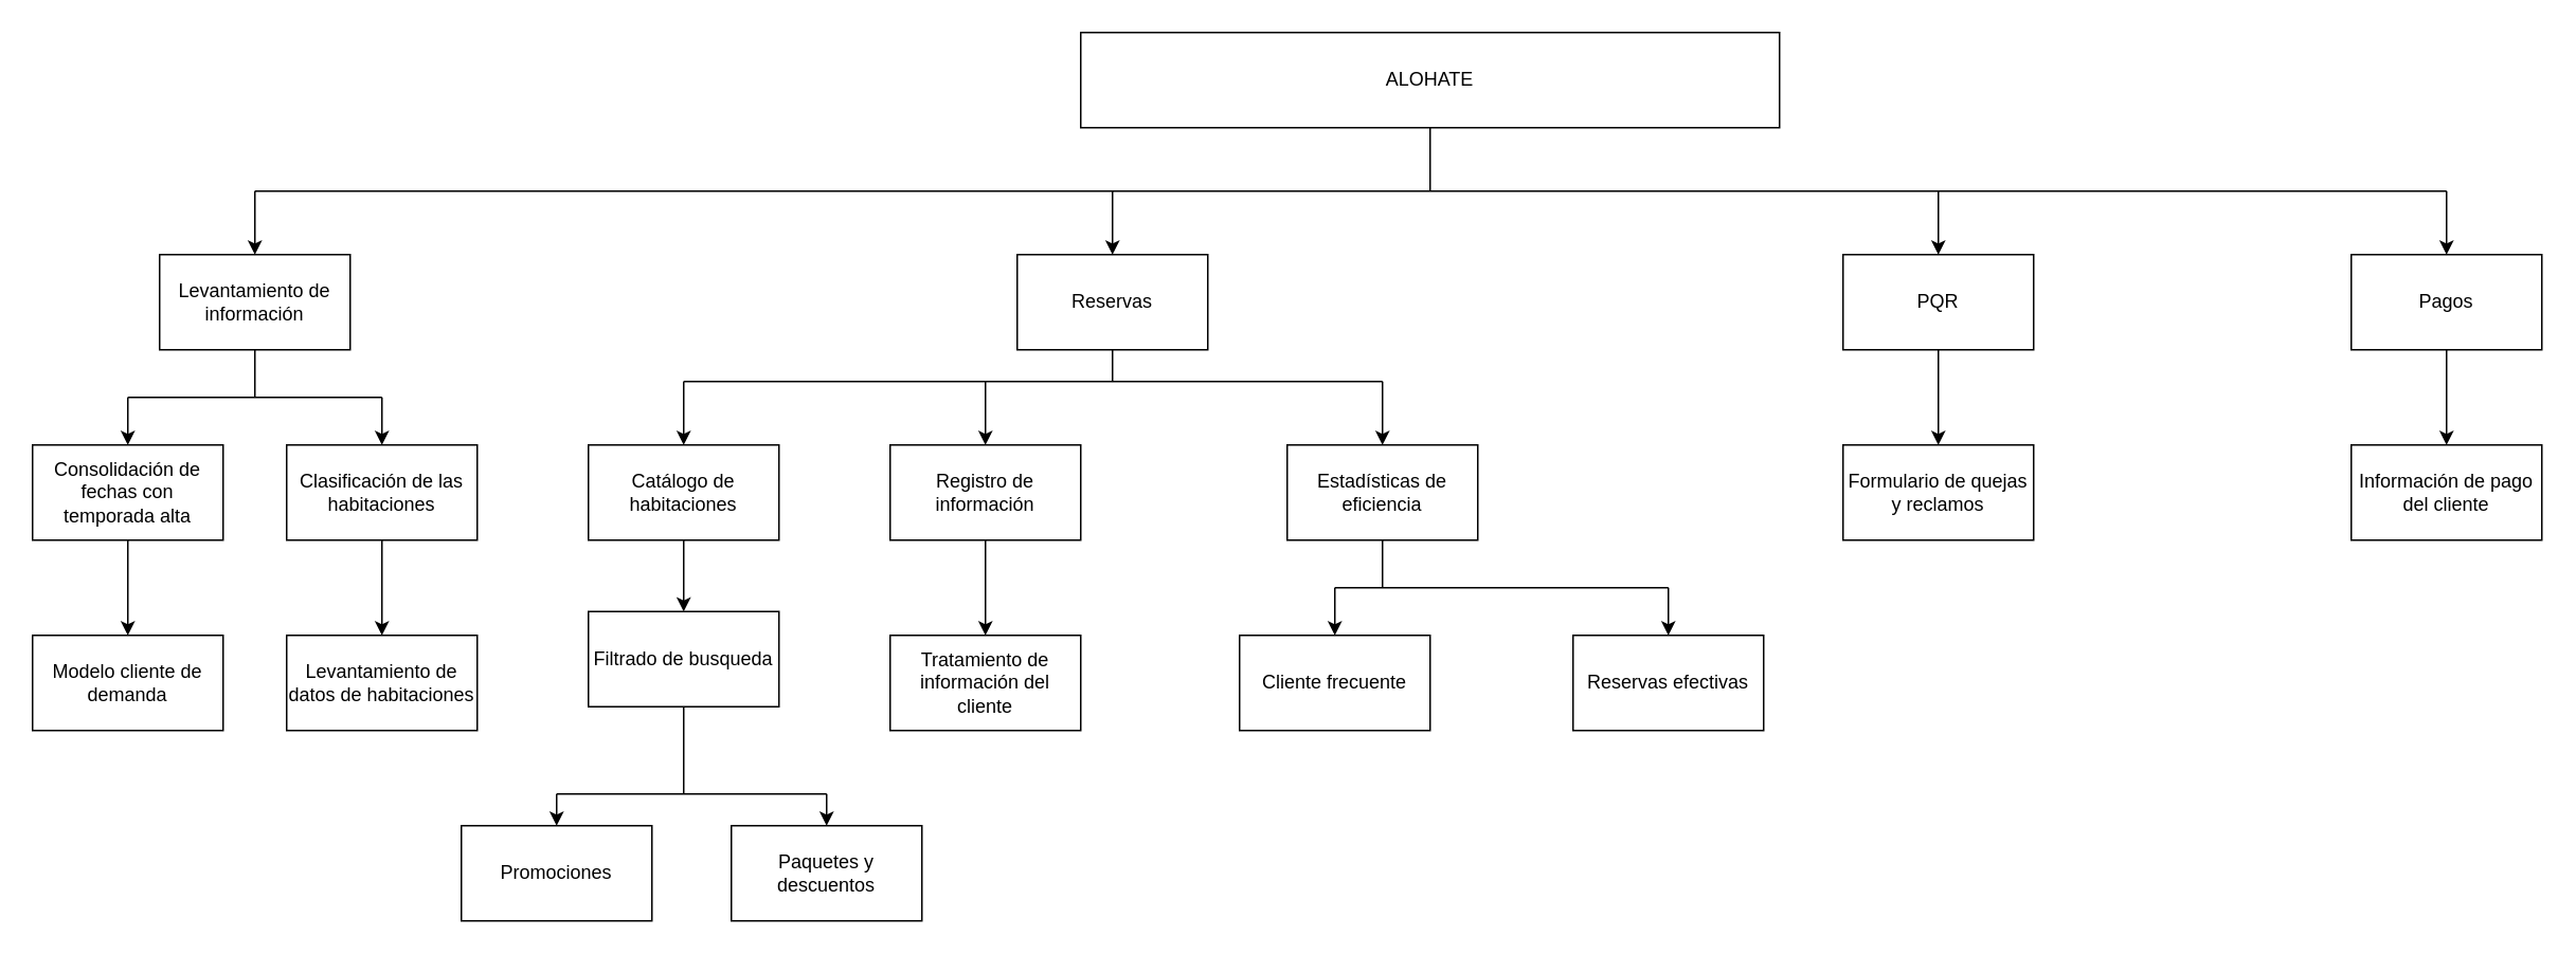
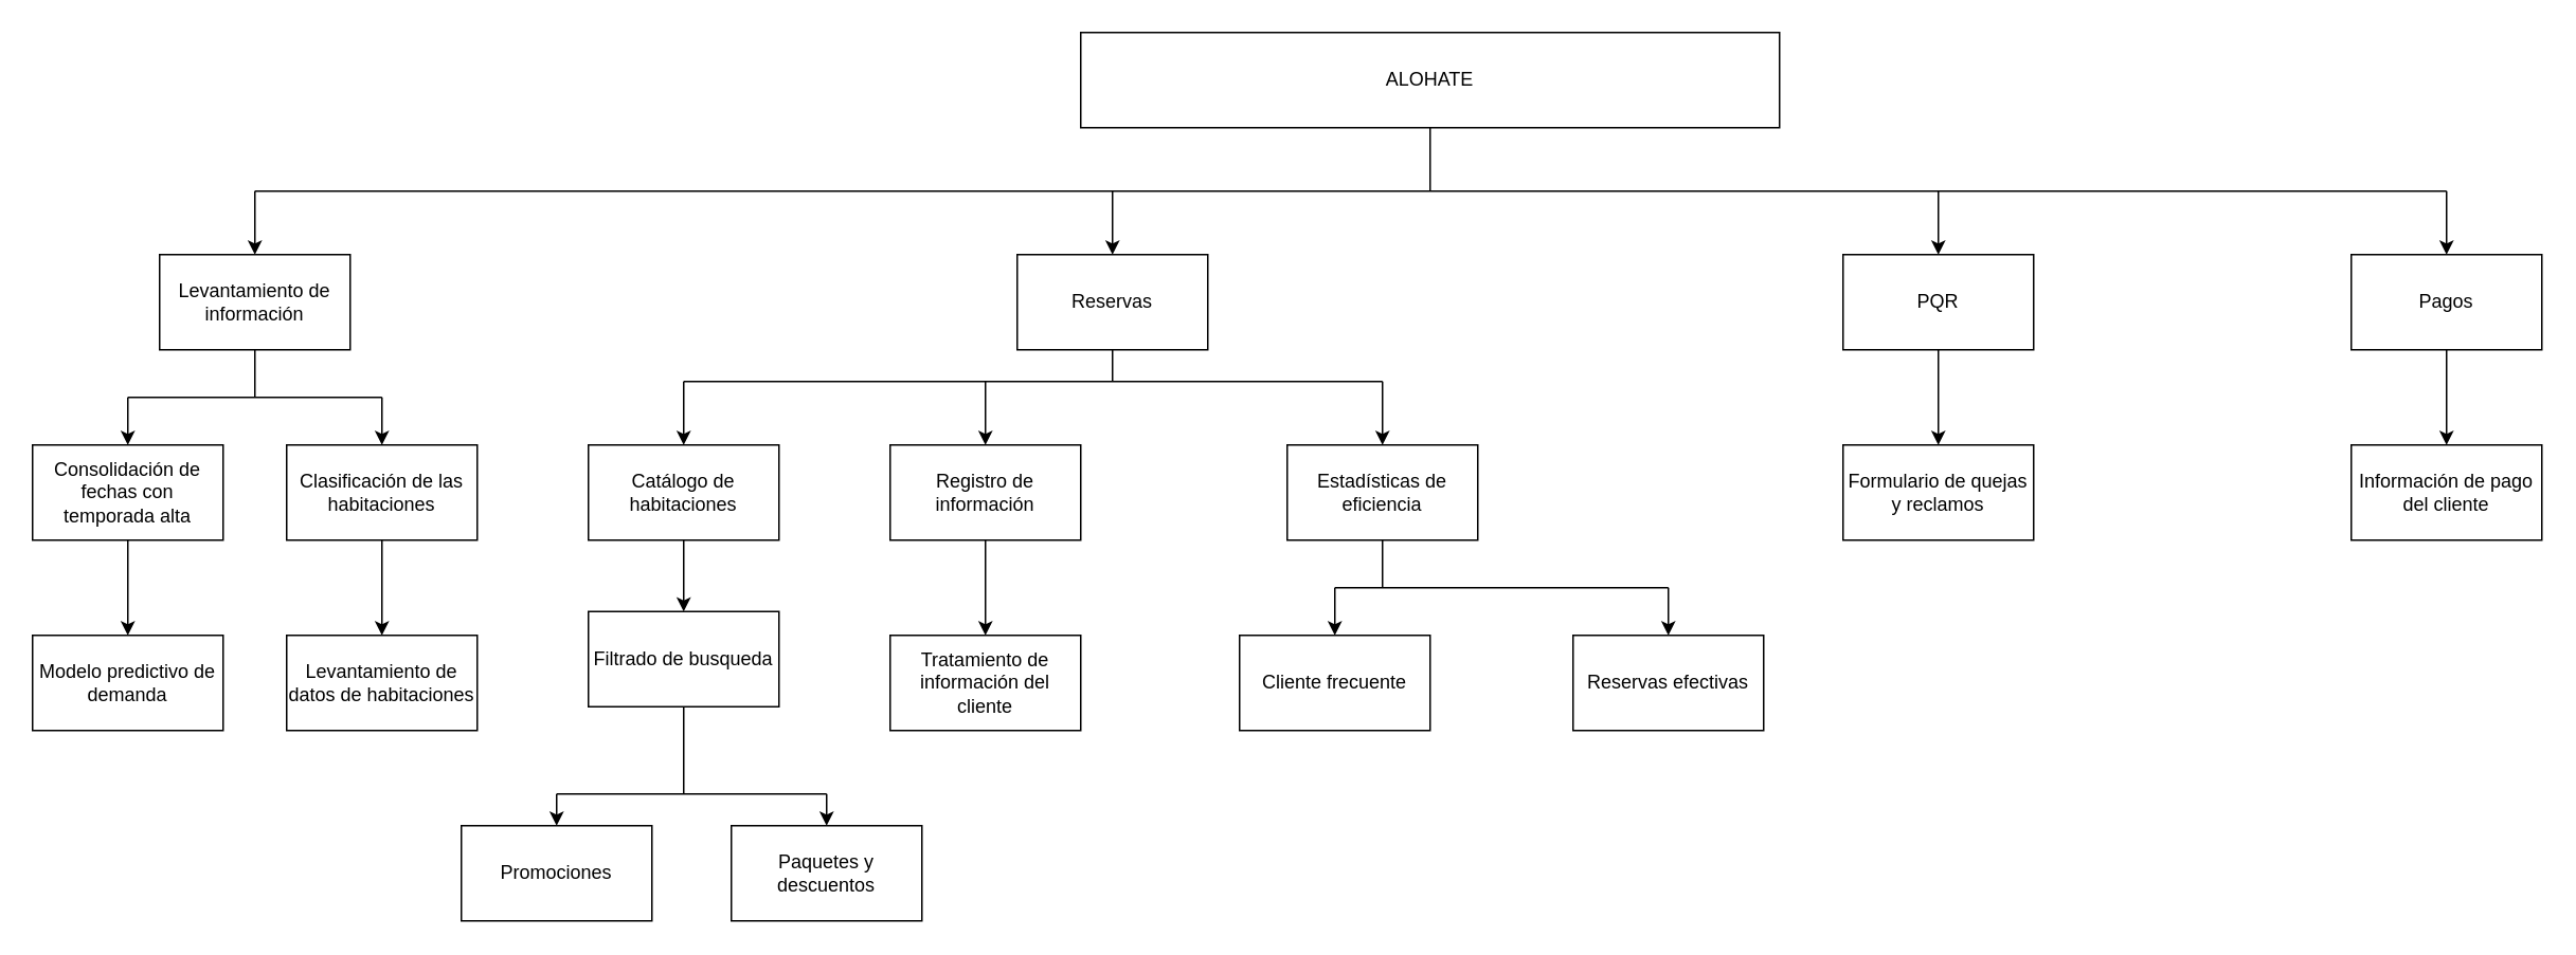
- <mxCell id="14" value="Modelo cliente de demanda" style="rounded=0;whiteSpace=wrap;html=1;" vertex="1" parent="1"><mxGeometry x="20" y="400" width="120" height="60" as="geometry" /></mxCell>
+ <mxCell id="14" value="Modelo predictivo de demanda" style="rounded=0;whiteSpace=wrap;html=1;" vertex="1" parent="1"><mxGeometry x="20" y="400" width="120" height="60" as="geometry" /></mxCell>
